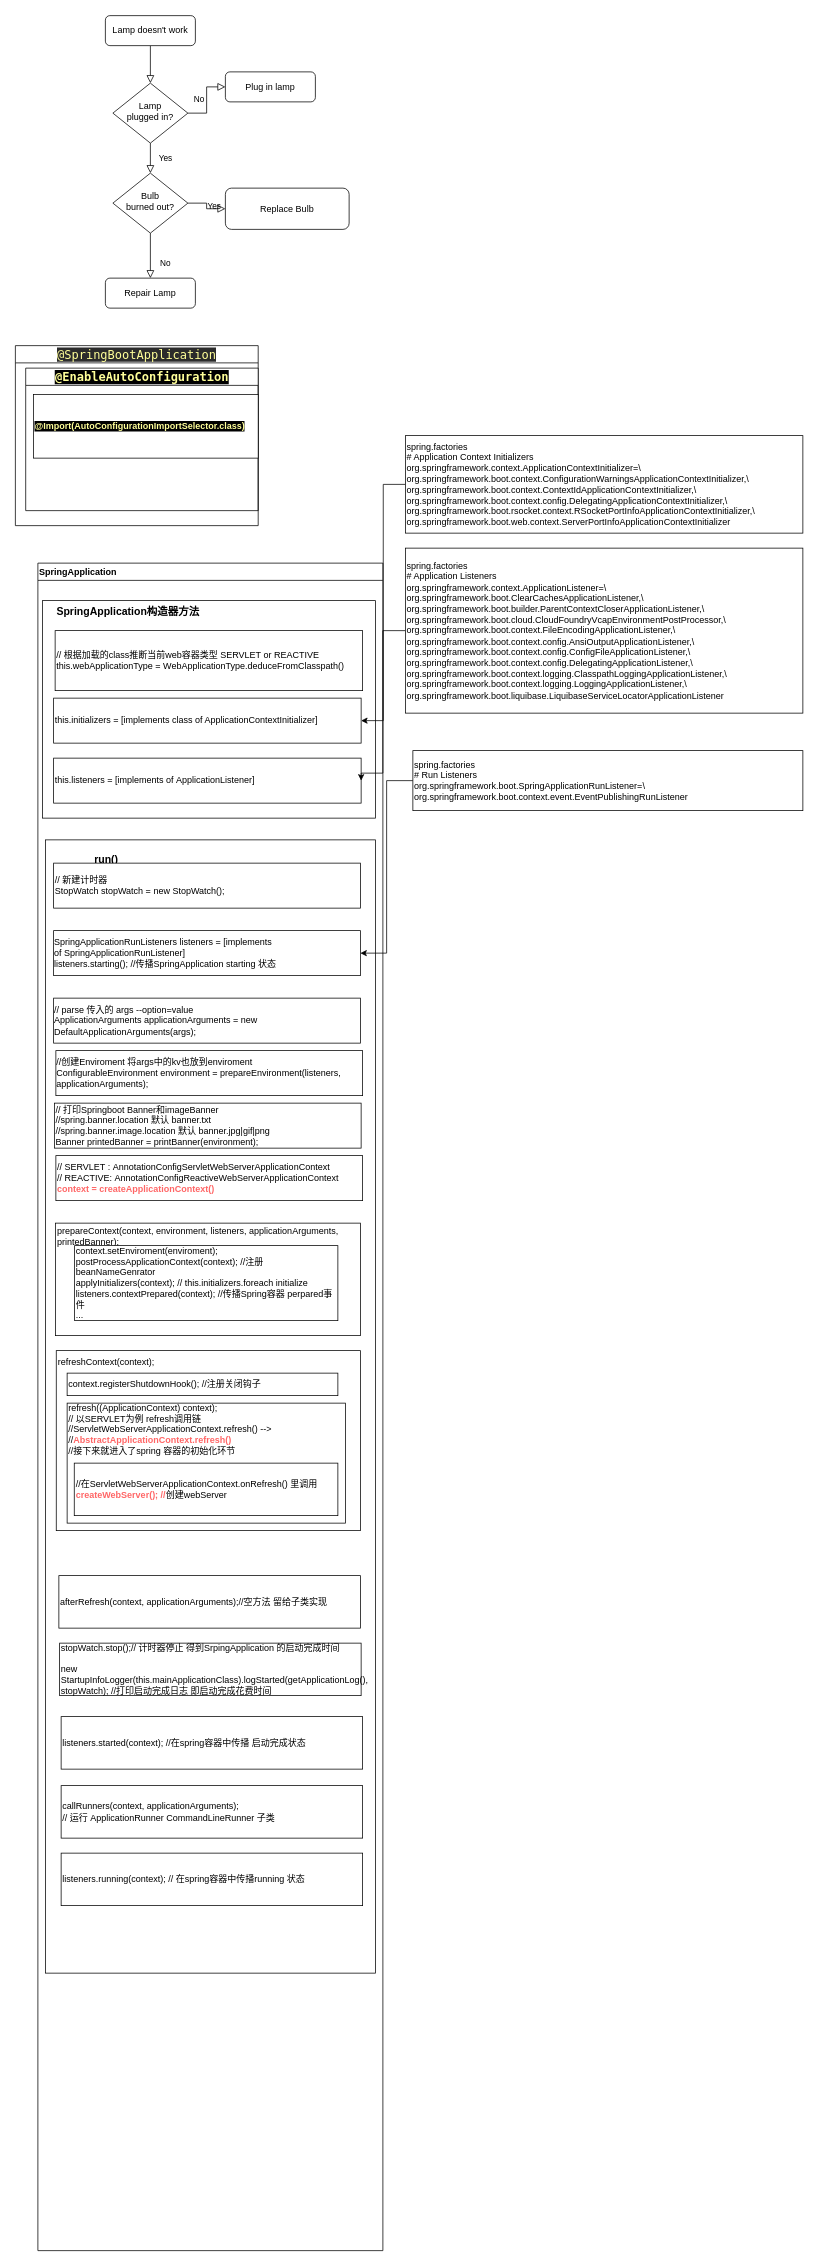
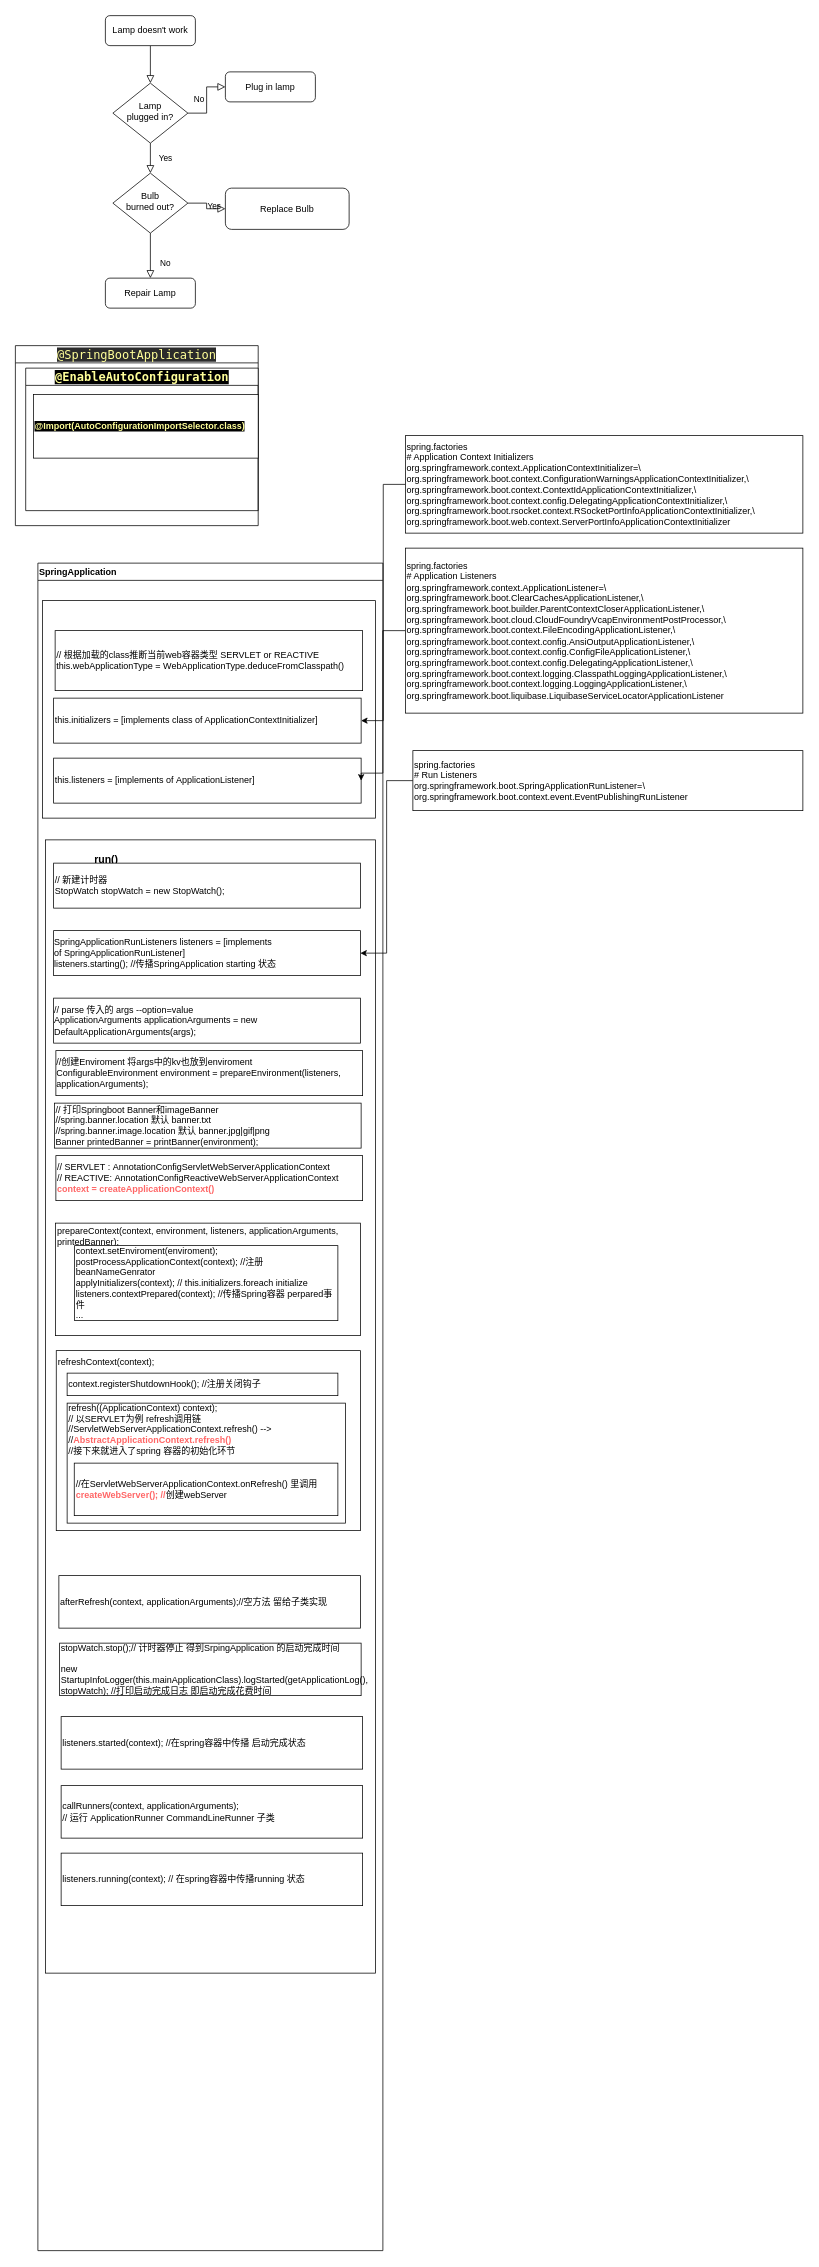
- <mxCell id="21" value="&lt;span style=&quot;font-size: 14px;&quot;&gt;&lt;b&gt;SpringApplication构造器方法&lt;/b&gt;&lt;/span&gt;" style="text;html=1;strokeColor=none;fillColor=none;align=center;verticalAlign=middle;whiteSpace=wrap;rounded=0;" parent="16" vertex="1"><mxGeometry x="21" y="50" width="199" height="30" as="geometry" /></mxCell>
